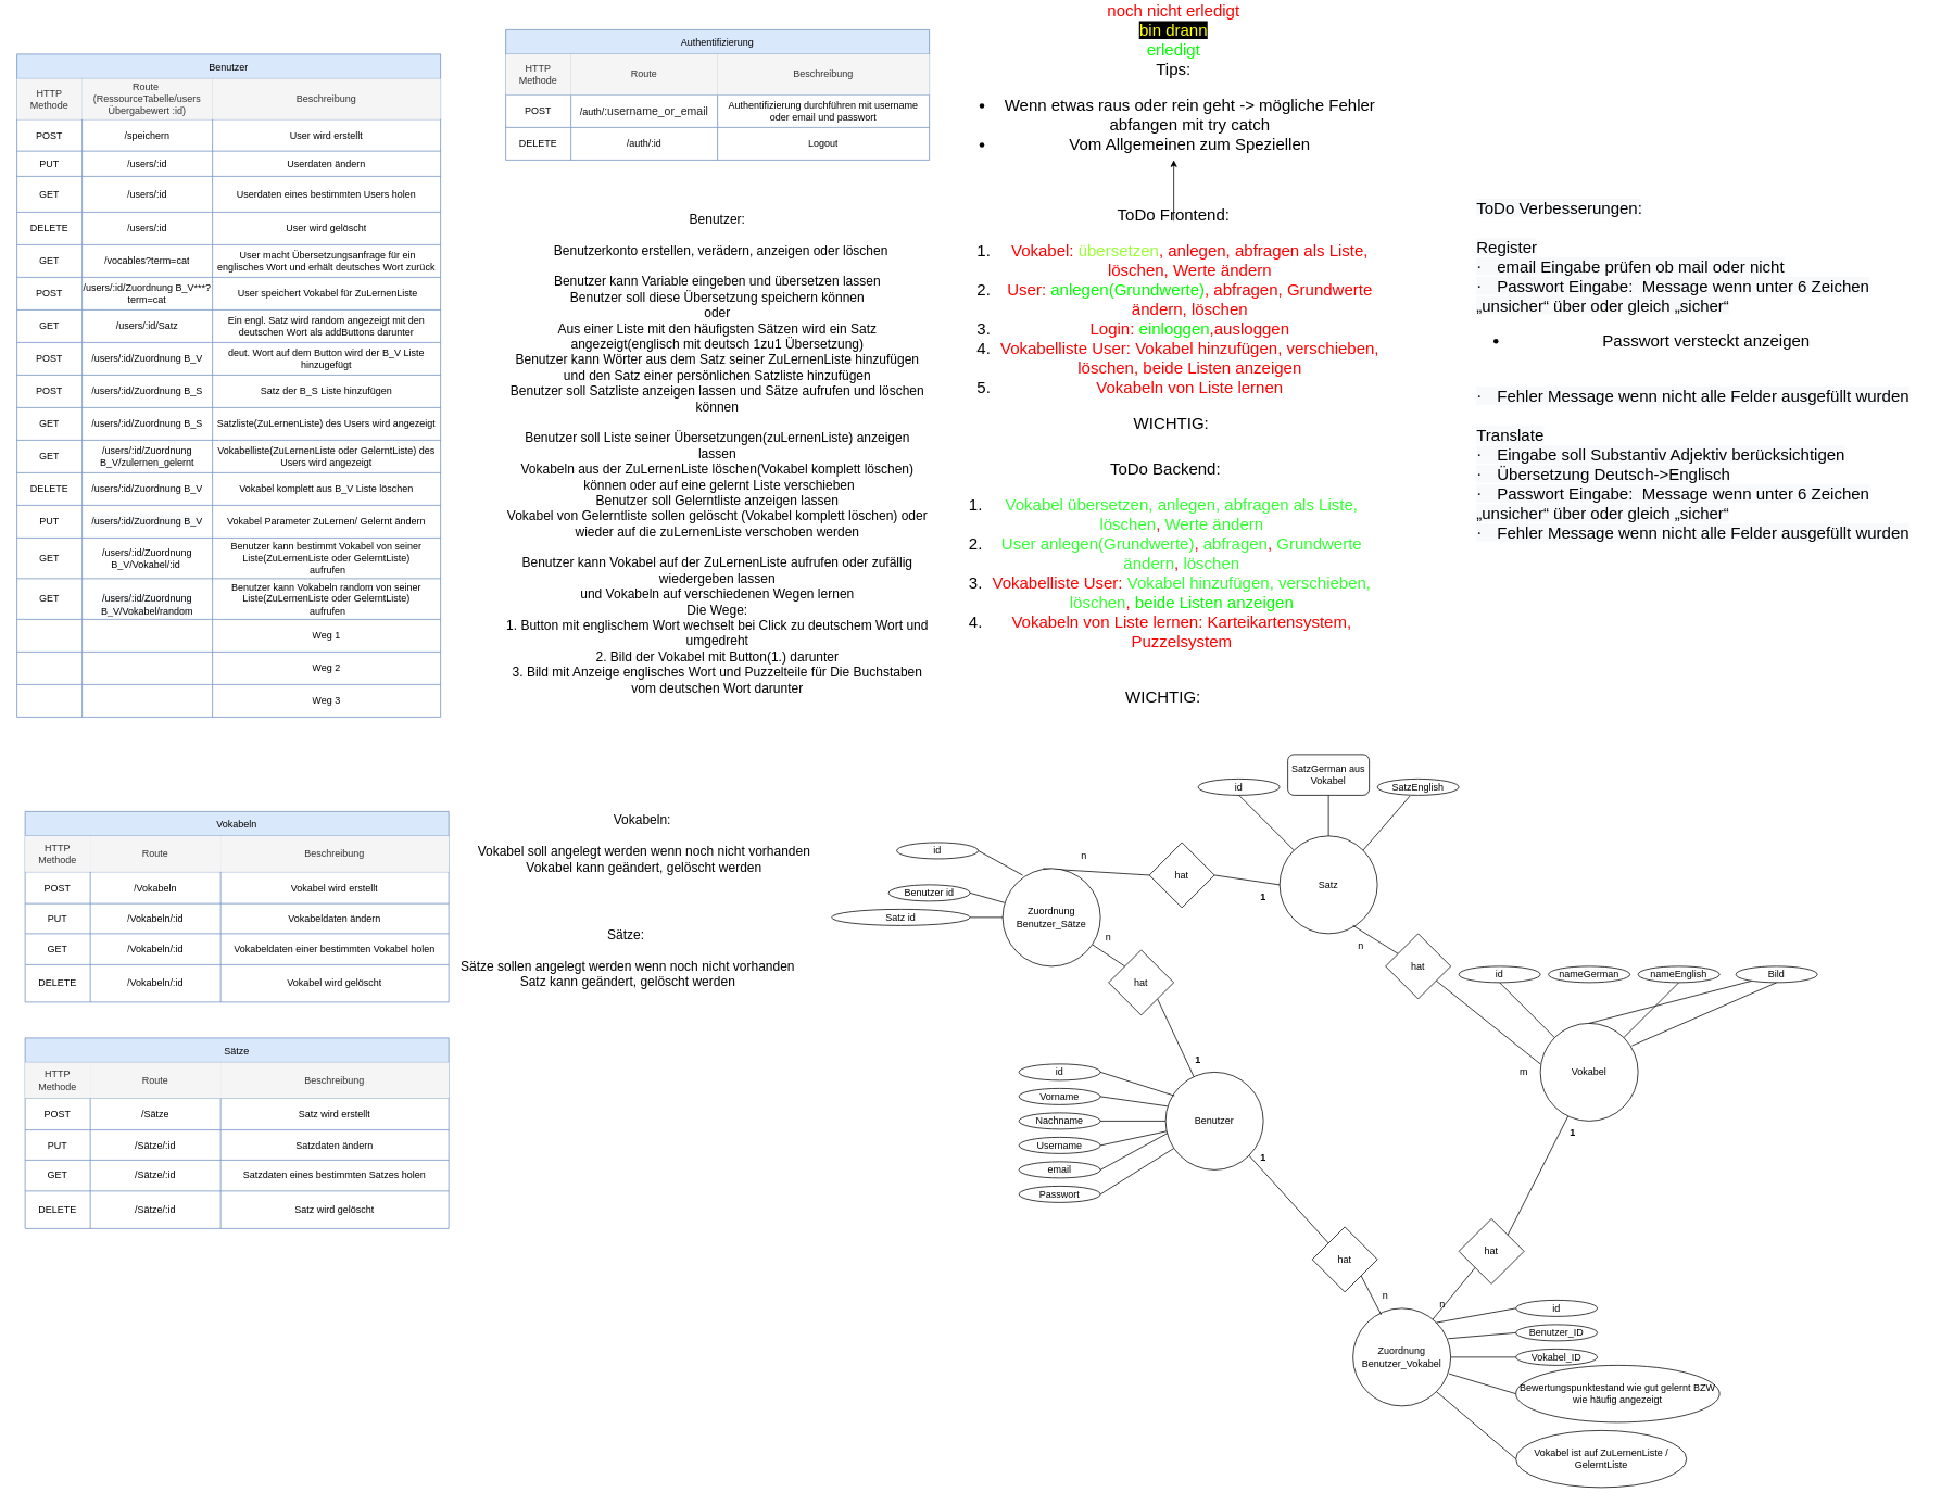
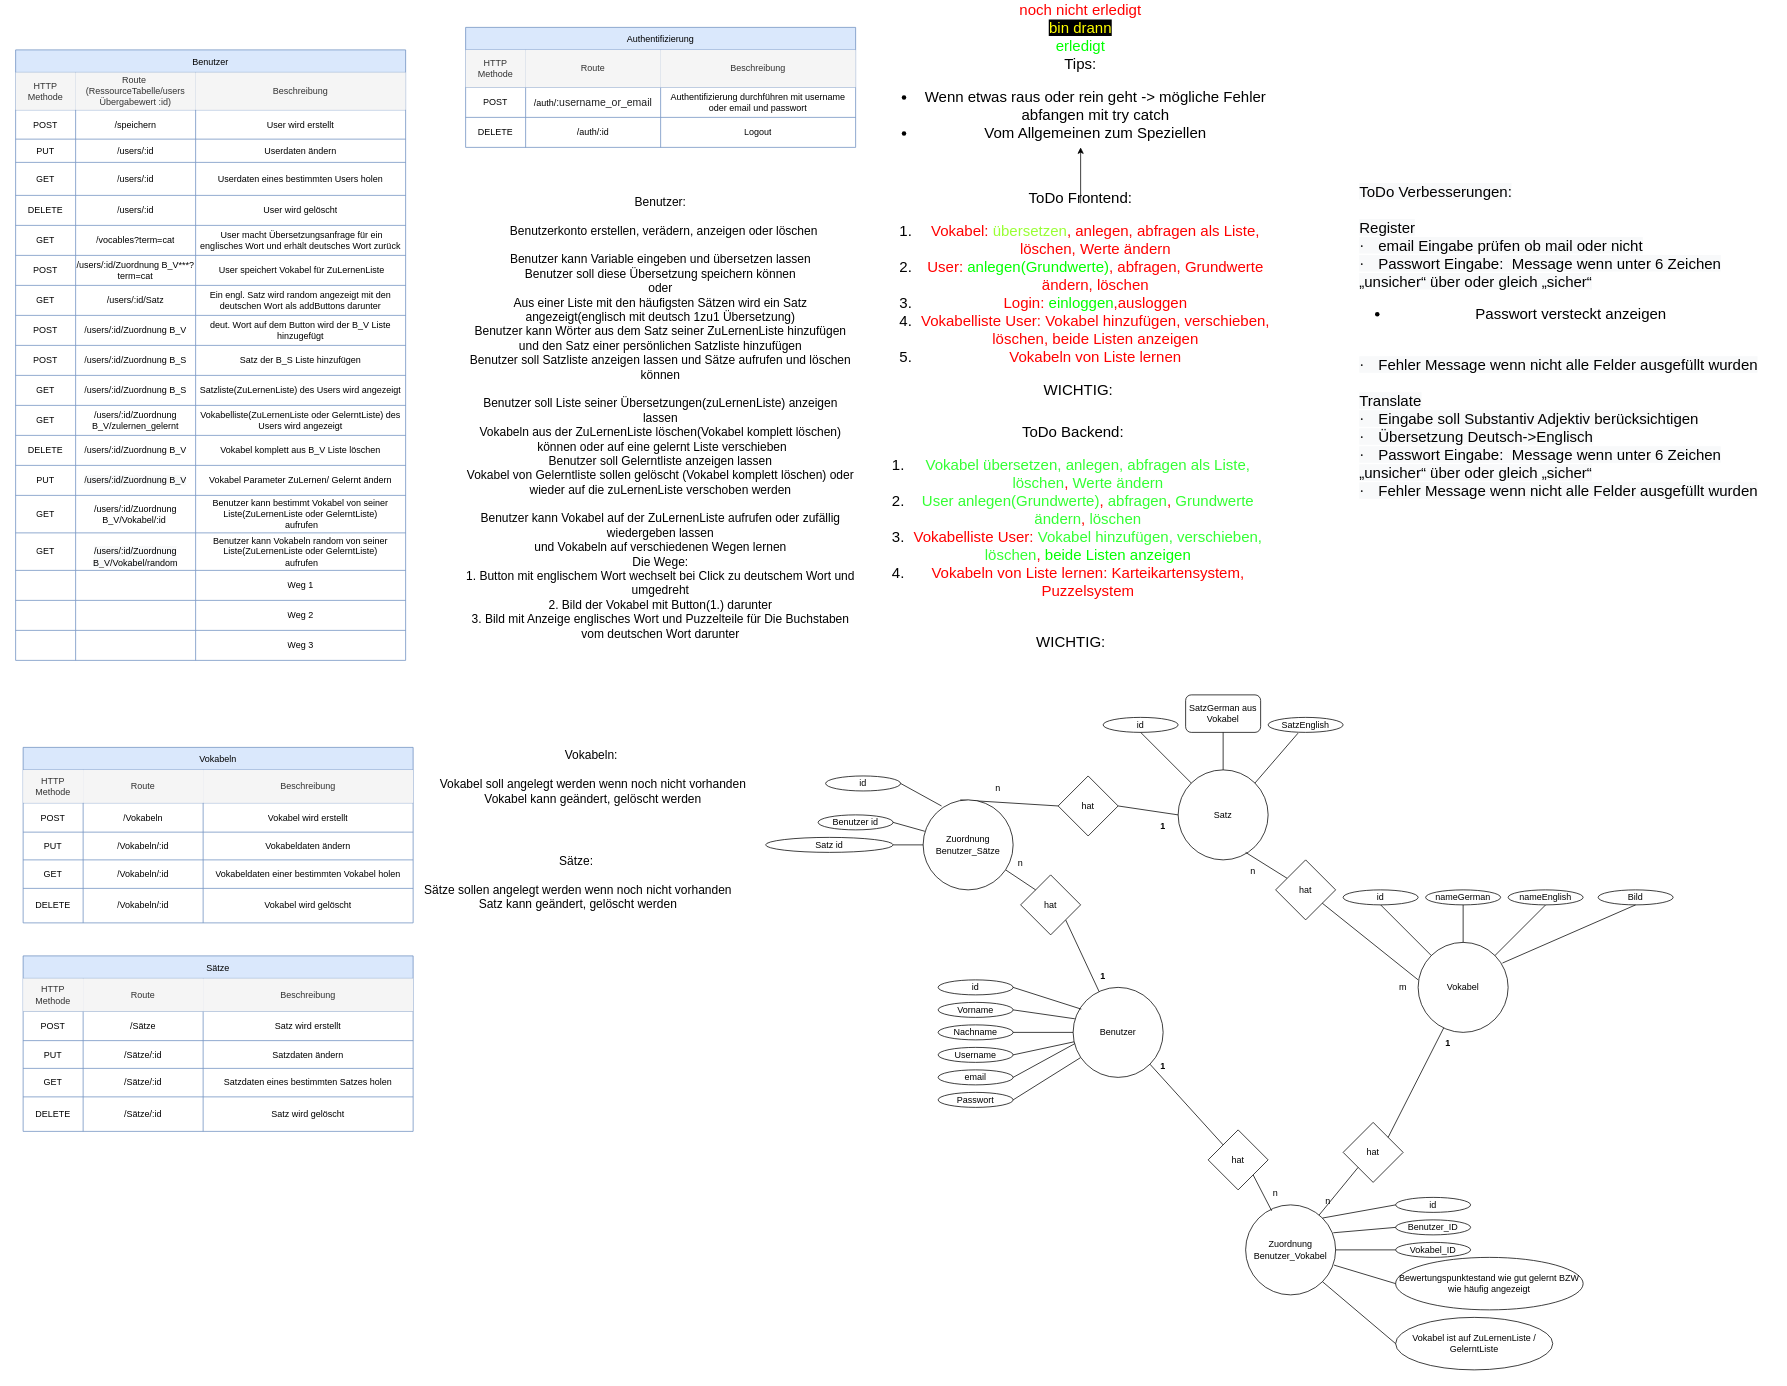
- <mxCell id="107" value="" style="endArrow=none;html=1;rounded=0;exitX=0.5;exitY=0;exitDx=0;exitDy=0;" parent="1" source="103" target="112" edge="1"><mxGeometry width="50" height="50" relative="1" as="geometry"><mxPoint x="1990" y="1100" as="sourcePoint" /><mxPoint x="2240" y="1060" as="targetPoint" /></mxGeometry></mxCell>
+ <mxCell id="107" value="" style="endArrow=none;html=1;rounded=0;exitX=0.5;exitY=0;exitDx=0;exitDy=0;entryX=0.5;entryY=1;entryDx=0;entryDy=0;" parent="1" source="103" target="105" edge="1"><mxGeometry width="50" height="50" relative="1" as="geometry"><mxPoint x="1990" y="1100" as="sourcePoint" /><mxPoint x="2240" y="1060" as="targetPoint" /></mxGeometry></mxCell>
